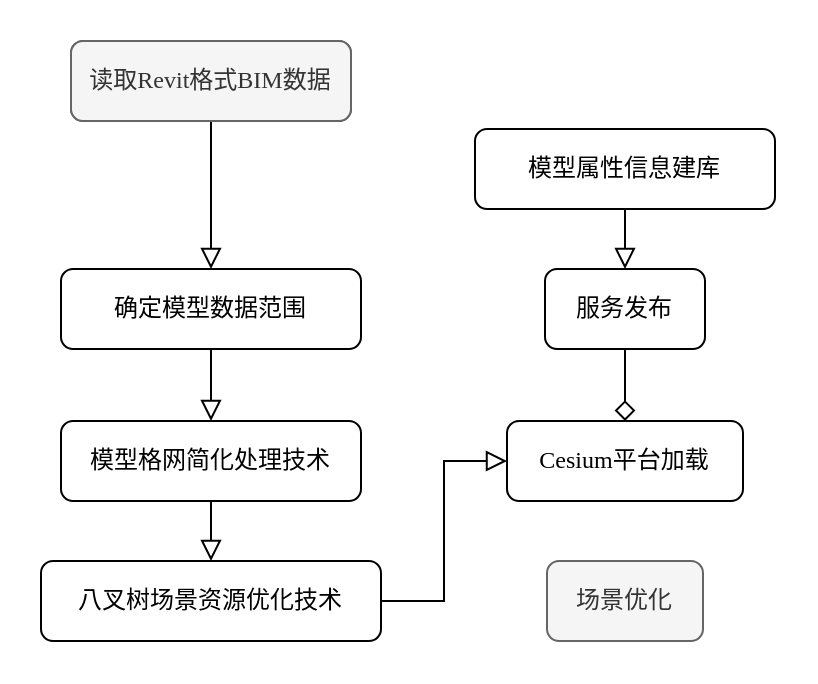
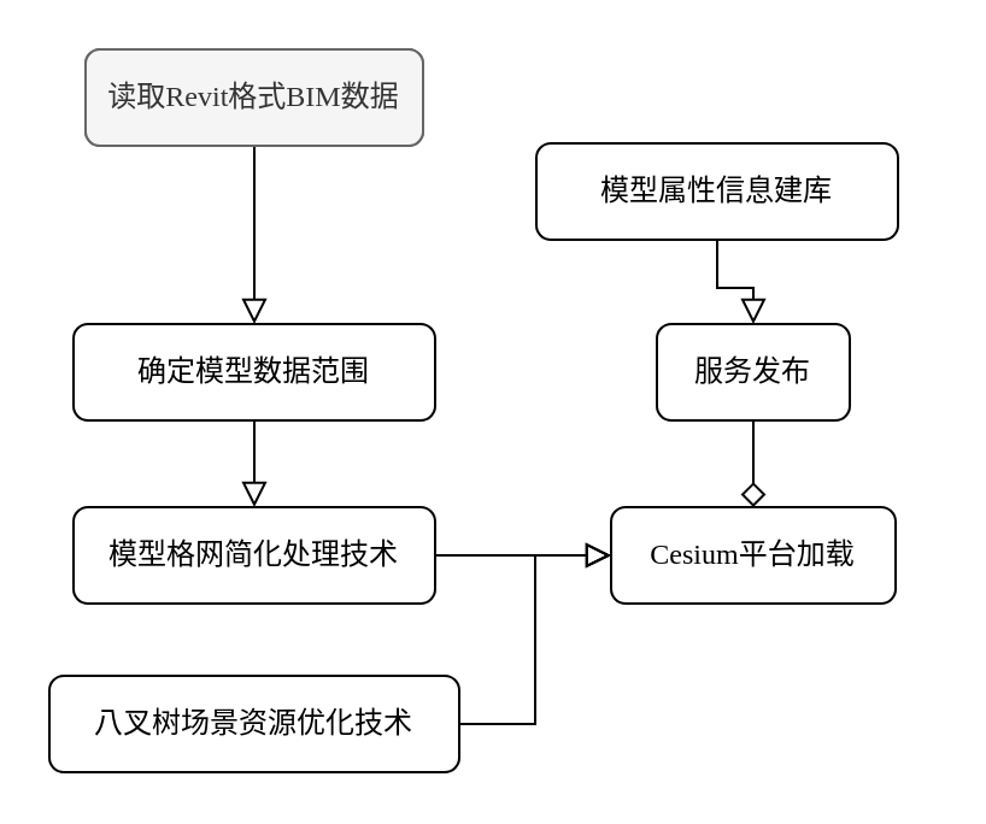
- <mxCell id="10" value="模型属性信息建库" style="rounded=1;whiteSpace=wrap;html=1;fontSize=12;glass=0;strokeWidth=1;shadow=0;fontFamily=华文宋体;" vertex="1" parent="1"><mxGeometry x="237" y="64" width="150" height="40" as="geometry" /></mxCell>
+ <mxCell id="10" value="模型属性信息建库" style="rounded=1;whiteSpace=wrap;html=1;fontSize=12;glass=0;strokeWidth=1;shadow=0;fontFamily=华文宋体;" vertex="1" parent="1"><mxGeometry x="222" y="59" width="150" height="40" as="geometry" /></mxCell>
- <mxCell id="4" value="" style="edgeStyle=orthogonalEdgeStyle;rounded=0;orthogonalLoop=1;jettySize=auto;html=1;endArrow=block;endFill=0;endSize=8;" edge="1" parent="1" source="5" target="14"><mxGeometry relative="1" as="geometry" /></mxCell>
+ <mxCell id="4" value="" style="edgeStyle=orthogonalEdgeStyle;rounded=0;orthogonalLoop=1;jettySize=auto;html=1;endArrow=block;endFill=0;endSize=8;" edge="1" parent="1" source="5" target="15"><mxGeometry relative="1" as="geometry" /></mxCell>
- <mxCell id="16" value="场景优化" style="rounded=1;whiteSpace=wrap;html=1;fontSize=12;glass=0;strokeWidth=1;shadow=0;fontFamily=华文宋体;fillColor=#f5f5f5;strokeColor=#666666;fontColor=#333333;" vertex="1" parent="1"><mxGeometry x="273" y="280" width="78" height="40" as="geometry" /></mxCell>
